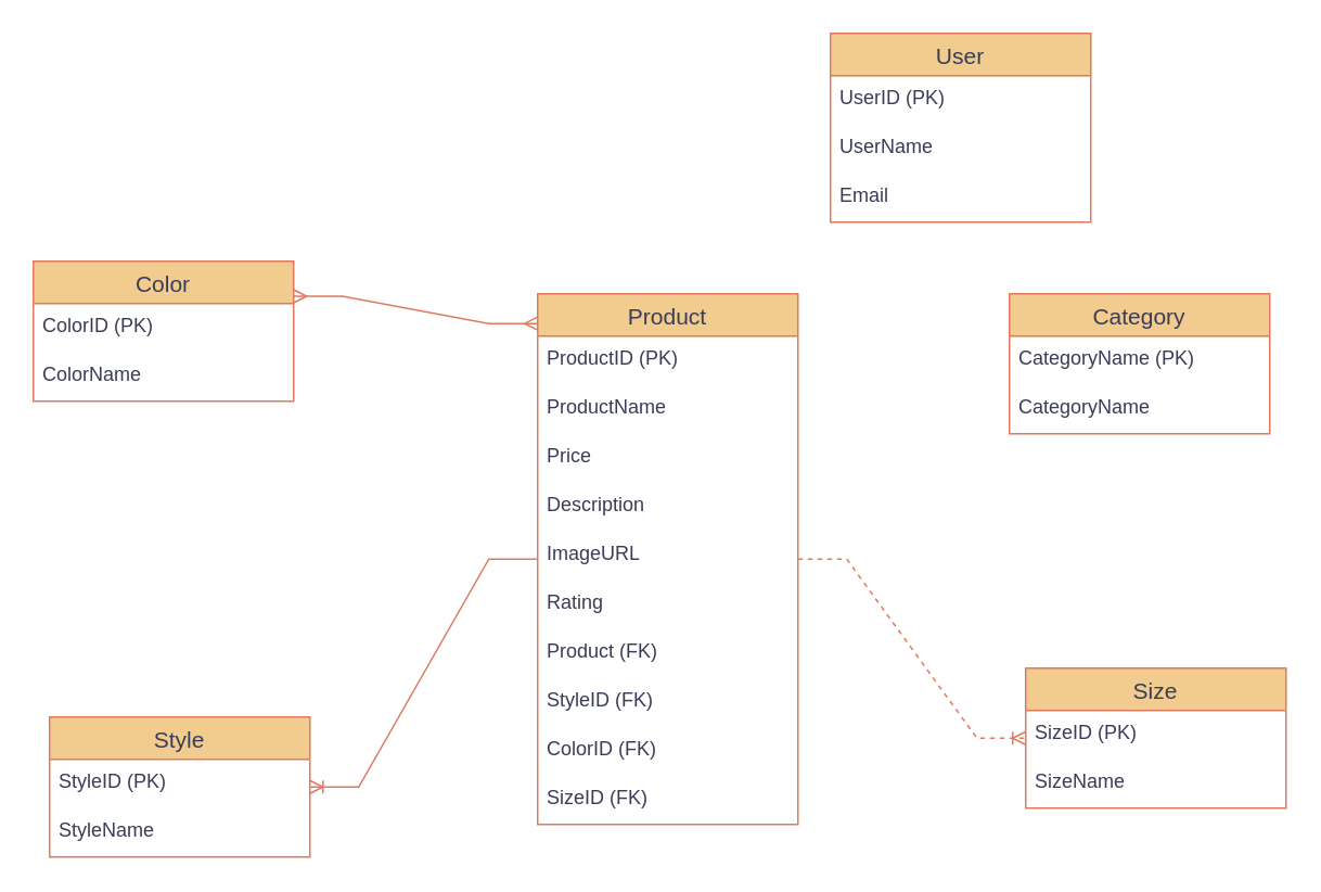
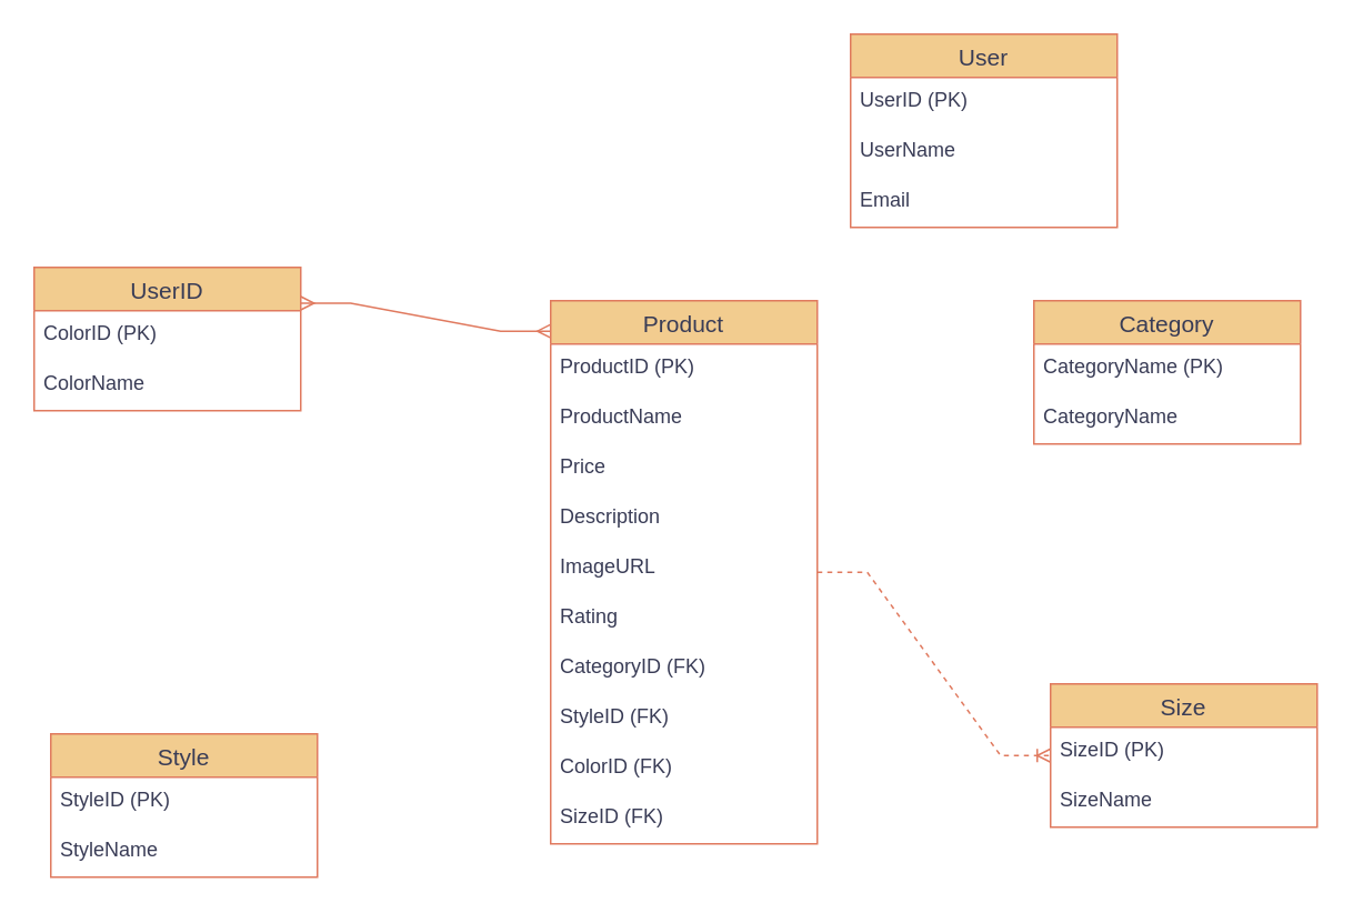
- <mxCell id="21" value="Color" style="swimlane;fontStyle=0;childLayout=stackLayout;horizontal=1;startSize=26;horizontalStack=0;resizeParent=1;resizeParentMax=0;resizeLast=0;collapsible=1;marginBottom=0;align=center;fontSize=14;labelBackgroundColor=none;fillColor=#F2CC8F;strokeColor=#E07A5F;fontColor=#393C56;" vertex="1" parent="1"><mxGeometry x="20" y="160" width="160" height="86" as="geometry" /></mxCell>
+ <mxCell id="21" value="UserID" style="swimlane;fontStyle=0;childLayout=stackLayout;horizontal=1;startSize=26;horizontalStack=0;resizeParent=1;resizeParentMax=0;resizeLast=0;collapsible=1;marginBottom=0;align=center;fontSize=14;labelBackgroundColor=none;fillColor=#F2CC8F;strokeColor=#E07A5F;fontColor=#393C56;" vertex="1" parent="1"><mxGeometry x="20" y="160" width="160" height="86" as="geometry" /></mxCell>
- <mxCell id="11" value="Product (FK)" style="text;strokeColor=none;fillColor=none;spacingLeft=4;spacingRight=4;overflow=hidden;rotatable=0;points=[[0,0.5],[1,0.5]];portConstraint=eastwest;fontSize=12;whiteSpace=wrap;html=1;labelBackgroundColor=none;fontColor=#393C56;" vertex="1" parent="4"><mxGeometry y="206" width="160" height="30" as="geometry" /></mxCell>
+ <mxCell id="11" value="CategoryID (FK)" style="text;strokeColor=none;fillColor=none;spacingLeft=4;spacingRight=4;overflow=hidden;rotatable=0;points=[[0,0.5],[1,0.5]];portConstraint=eastwest;fontSize=12;whiteSpace=wrap;html=1;labelBackgroundColor=none;fontColor=#393C56;" vertex="1" parent="4"><mxGeometry y="206" width="160" height="30" as="geometry" /></mxCell>
- <mxCell id="2" style="edgeStyle=entityRelationEdgeStyle;rounded=0;orthogonalLoop=1;jettySize=auto;html=1;endArrow=ERoneToMany;endFill=0;labelBackgroundColor=none;strokeColor=#E07A5F;fontColor=default;" edge="1" parent="1" source="4" target="18"><mxGeometry relative="1" as="geometry" /></mxCell>
